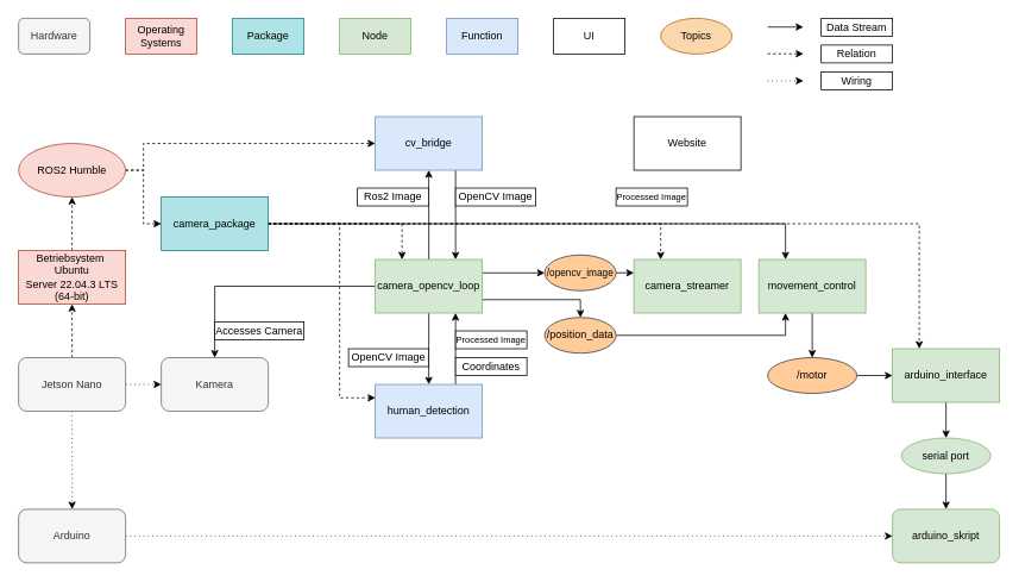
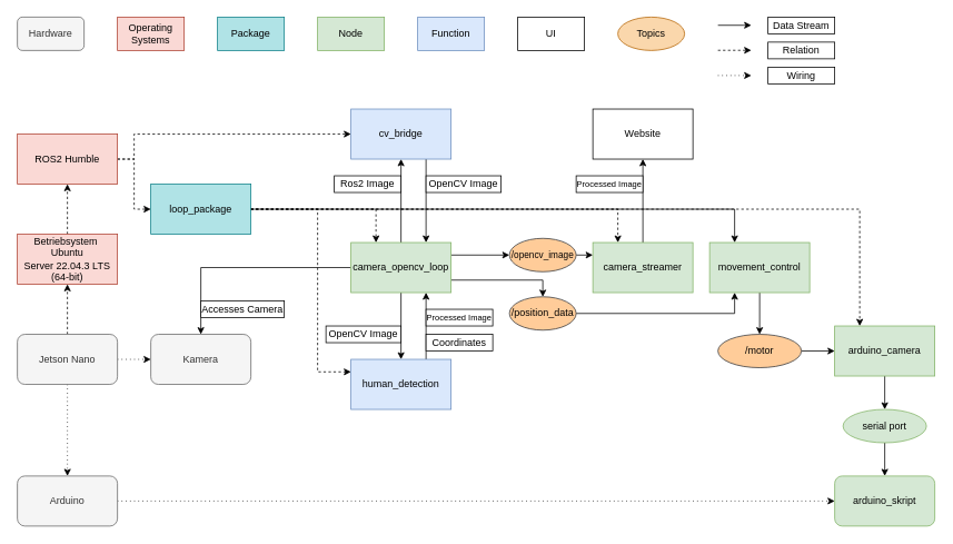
- <mxCell id="12" value="ROS2 Humble" style="ellipse;whiteSpace=wrap;html=1;fillColor=#fad9d5;strokeColor=#ae4132;" parent="1" vertex="1"><mxGeometry x="20" y="160.2" width="120" height="60" as="geometry" /></mxCell>
+ <mxCell id="12" value="ROS2 Humble" style="rounded=0;whiteSpace=wrap;html=1;fillColor=#fad9d5;strokeColor=#ae4132;" parent="1" vertex="1"><mxGeometry x="20" y="160.2" width="120" height="60" as="geometry" /></mxCell>
+ <mxCell id="50" style="edgeStyle=orthogonalEdgeStyle;rounded=0;orthogonalLoop=1;jettySize=auto;html=1;exitX=0.5;exitY=0;exitDx=0;exitDy=0;entryX=0.5;entryY=1;entryDx=0;entryDy=0;" parent="1" source="51" target="54" edge="1"><mxGeometry relative="1" as="geometry" /></mxCell>
- <mxCell id="30" value="camera_package" style="rounded=0;whiteSpace=wrap;html=1;fillColor=#b0e3e6;strokeColor=#0e8088;" parent="1" vertex="1"><mxGeometry x="180" y="220.2" width="120" height="60" as="geometry" /></mxCell>
+ <mxCell id="30" value="loop_package" style="rounded=0;whiteSpace=wrap;html=1;fillColor=#b0e3e6;strokeColor=#0e8088;" parent="1" vertex="1"><mxGeometry x="180" y="220.2" width="120" height="60" as="geometry" /></mxCell>
- <mxCell id="59" value="arduino_interface" style="rounded=0;whiteSpace=wrap;html=1;fillColor=#d5e8d4;strokeColor=#82b366;" vertex="1" parent="1"><mxGeometry x="1000" y="390.2" width="120" height="60" as="geometry" /></mxCell>
+ <mxCell id="59" value="arduino_camera" style="rounded=0;whiteSpace=wrap;html=1;fillColor=#d5e8d4;strokeColor=#82b366;" vertex="1" parent="1"><mxGeometry x="1000" y="390.2" width="120" height="60" as="geometry" /></mxCell>
